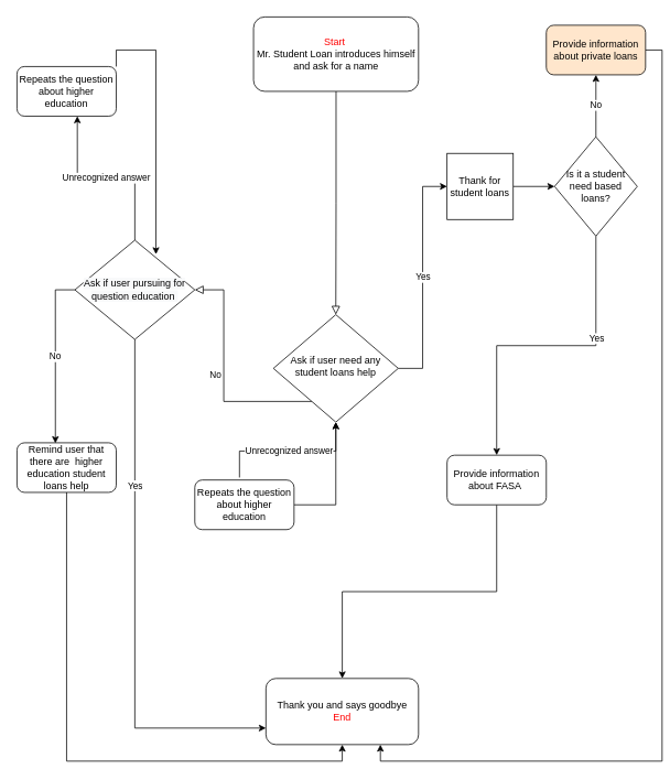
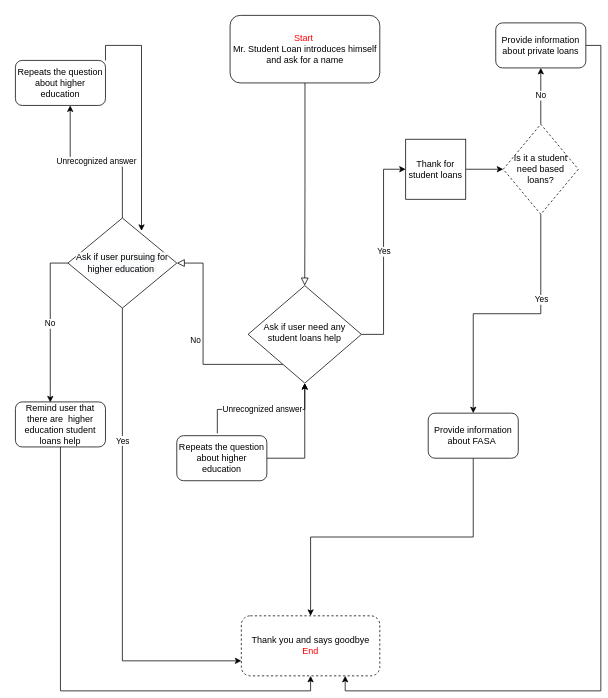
- <mxCell id="18" value="Provide information about private loans" style="rounded=1;whiteSpace=wrap;html=1;fillColor=#ffe6cc;" vertex="1" parent="1"><mxGeometry x="660" y="30" width="120" height="60" as="geometry" /></mxCell>
+ <mxCell id="18" value="Provide information about private loans" style="rounded=1;whiteSpace=wrap;html=1;" vertex="1" parent="1"><mxGeometry x="660" y="30" width="120" height="60" as="geometry" /></mxCell>
- <mxCell id="24" value="Is it a student need based loans?" style="rhombus;whiteSpace=wrap;html=1;direction=south;" vertex="1" parent="1"><mxGeometry x="670" y="165" width="100" height="120" as="geometry" /></mxCell>
+ <mxCell id="24" value="Is it a student need based loans?" style="rhombus;whiteSpace=wrap;html=1;direction=south;dashed=1;" vertex="1" parent="1"><mxGeometry x="670" y="165" width="100" height="120" as="geometry" /></mxCell>
- <mxCell id="14" value="&#10;&#10;&lt;span style=&quot;color: rgb(0, 0, 0); font-family: helvetica; font-size: 12px; font-style: normal; font-weight: 400; letter-spacing: normal; text-align: center; text-indent: 0px; text-transform: none; word-spacing: 0px; background-color: rgb(248, 249, 250); display: inline; float: none;&quot;&gt;Ask if user pursuing for question education&amp;nbsp;&lt;/span&gt;&#10;&#10;" style="rhombus;whiteSpace=wrap;html=1;" parent="1" vertex="1"><mxGeometry x="90" y="290" width="145" height="120" as="geometry" /></mxCell>
+ <mxCell id="14" value="&#10;&#10;&lt;span style=&quot;color: rgb(0, 0, 0); font-family: helvetica; font-size: 12px; font-style: normal; font-weight: 400; letter-spacing: normal; text-align: center; text-indent: 0px; text-transform: none; word-spacing: 0px; background-color: rgb(248, 249, 250); display: inline; float: none;&quot;&gt;Ask if user pursuing for higher education&amp;nbsp;&lt;/span&gt;&#10;&#10;" style="rhombus;whiteSpace=wrap;html=1;" parent="1" vertex="1"><mxGeometry x="90" y="290" width="145" height="120" as="geometry" /></mxCell>
- <mxCell id="26" value="&lt;span&gt;Provide information about FASA&amp;nbsp;&lt;/span&gt;" style="rounded=1;whiteSpace=wrap;html=1;" vertex="1" parent="1"><mxGeometry x="540" y="550" width="120" height="60" as="geometry" /></mxCell>
+ <mxCell id="26" value="&lt;span&gt;Provide information about FASA&amp;nbsp;&lt;/span&gt;" style="rounded=1;whiteSpace=wrap;html=1;" vertex="1" parent="1"><mxGeometry x="570" y="550" width="120" height="60" as="geometry" /></mxCell>
- <mxCell id="7" value="Thank you and says goodbye&lt;br&gt;&lt;font color=&quot;#ff0000&quot;&gt;End&lt;/font&gt;" style="rounded=1;whiteSpace=wrap;html=1;" parent="1" vertex="1"><mxGeometry x="321" y="820" width="184.5" height="80" as="geometry" /></mxCell>
+ <mxCell id="7" value="Thank you and says goodbye&lt;br&gt;&lt;font color=&quot;#ff0000&quot;&gt;End&lt;/font&gt;" style="rounded=1;whiteSpace=wrap;html=1;dashed=1;" parent="1" vertex="1"><mxGeometry x="321" y="820" width="184.5" height="80" as="geometry" /></mxCell>
